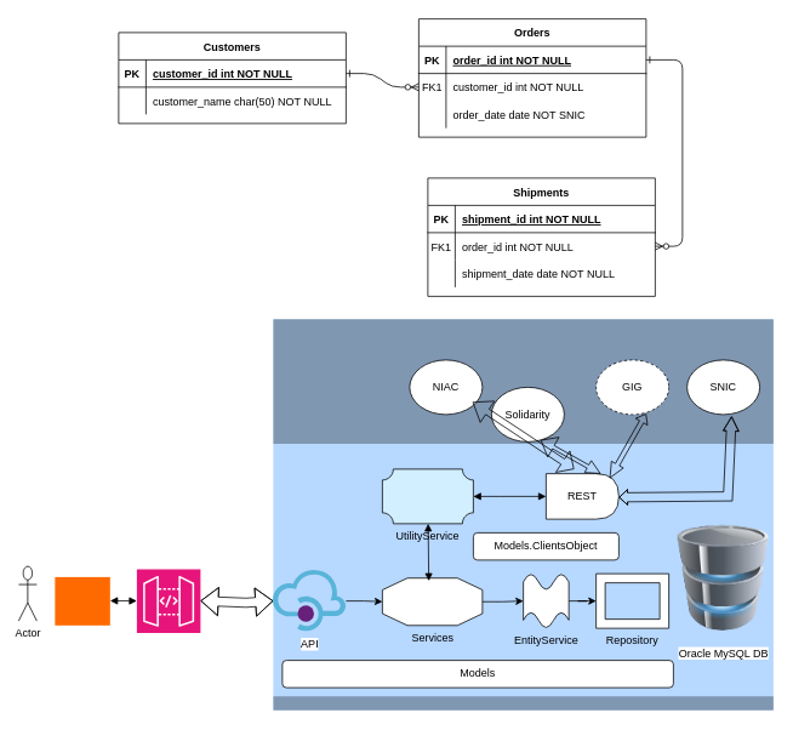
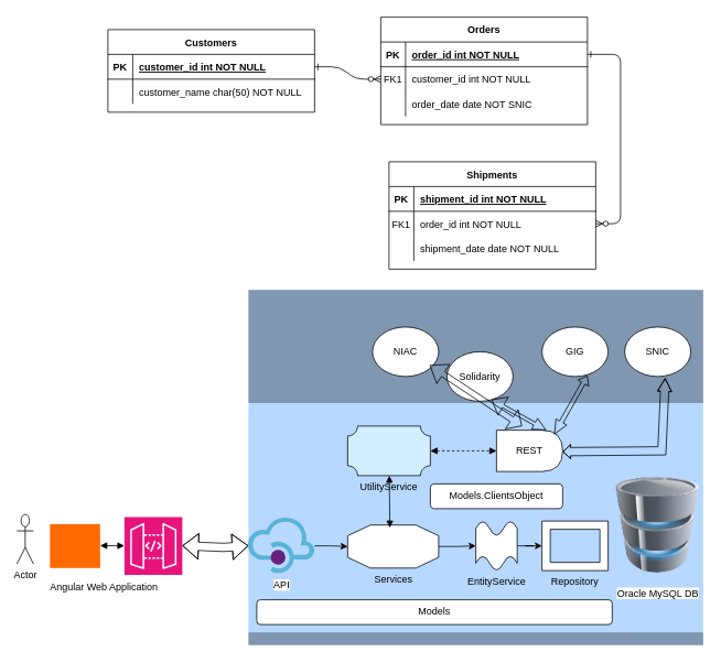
- <mxCell id="54" value="GIG" style="ellipse;whiteSpace=wrap;html=1;dashed=1;" vertex="1" parent="1"><mxGeometry x="655" y="395" width="80" height="60" as="geometry" /></mxCell>
+ <mxCell id="54" value="GIG" style="ellipse;whiteSpace=wrap;html=1;" vertex="1" parent="1"><mxGeometry x="655" y="395" width="80" height="60" as="geometry" /></mxCell>
- <mxCell id="50" value="" style="endArrow=block;startArrow=block;endFill=1;startFill=1;html=1;rounded=0;exitX=1;exitY=0.5;exitDx=0;exitDy=0;exitPerimeter=0;" edge="1" parent="1" source="48" target="49"><mxGeometry width="160" relative="1" as="geometry"><mxPoint x="520" y="554.5" as="sourcePoint" /><mxPoint x="560" y="554.5" as="targetPoint" /><Array as="points"><mxPoint x="550" y="545" /></Array></mxGeometry></mxCell>
+ <mxCell id="50" value="" style="endArrow=block;startArrow=block;endFill=1;startFill=1;html=1;rounded=0;exitX=1;exitY=0.5;exitDx=0;exitDy=0;exitPerimeter=0;dashed=1;" edge="1" parent="1" source="48" target="49"><mxGeometry width="160" relative="1" as="geometry"><mxPoint x="520" y="554.5" as="sourcePoint" /><mxPoint x="560" y="554.5" as="targetPoint" /><Array as="points"><mxPoint x="550" y="545" /></Array></mxGeometry></mxCell>
+ <mxCell id="40" value="Angular Web Application" style="text;html=1;align=center;verticalAlign=middle;resizable=0;points=[];autosize=1;strokeColor=none;fillColor=none;" vertex="1" parent="1"><mxGeometry x="50" y="695.3" width="150" height="30" as="geometry" /></mxCell>
